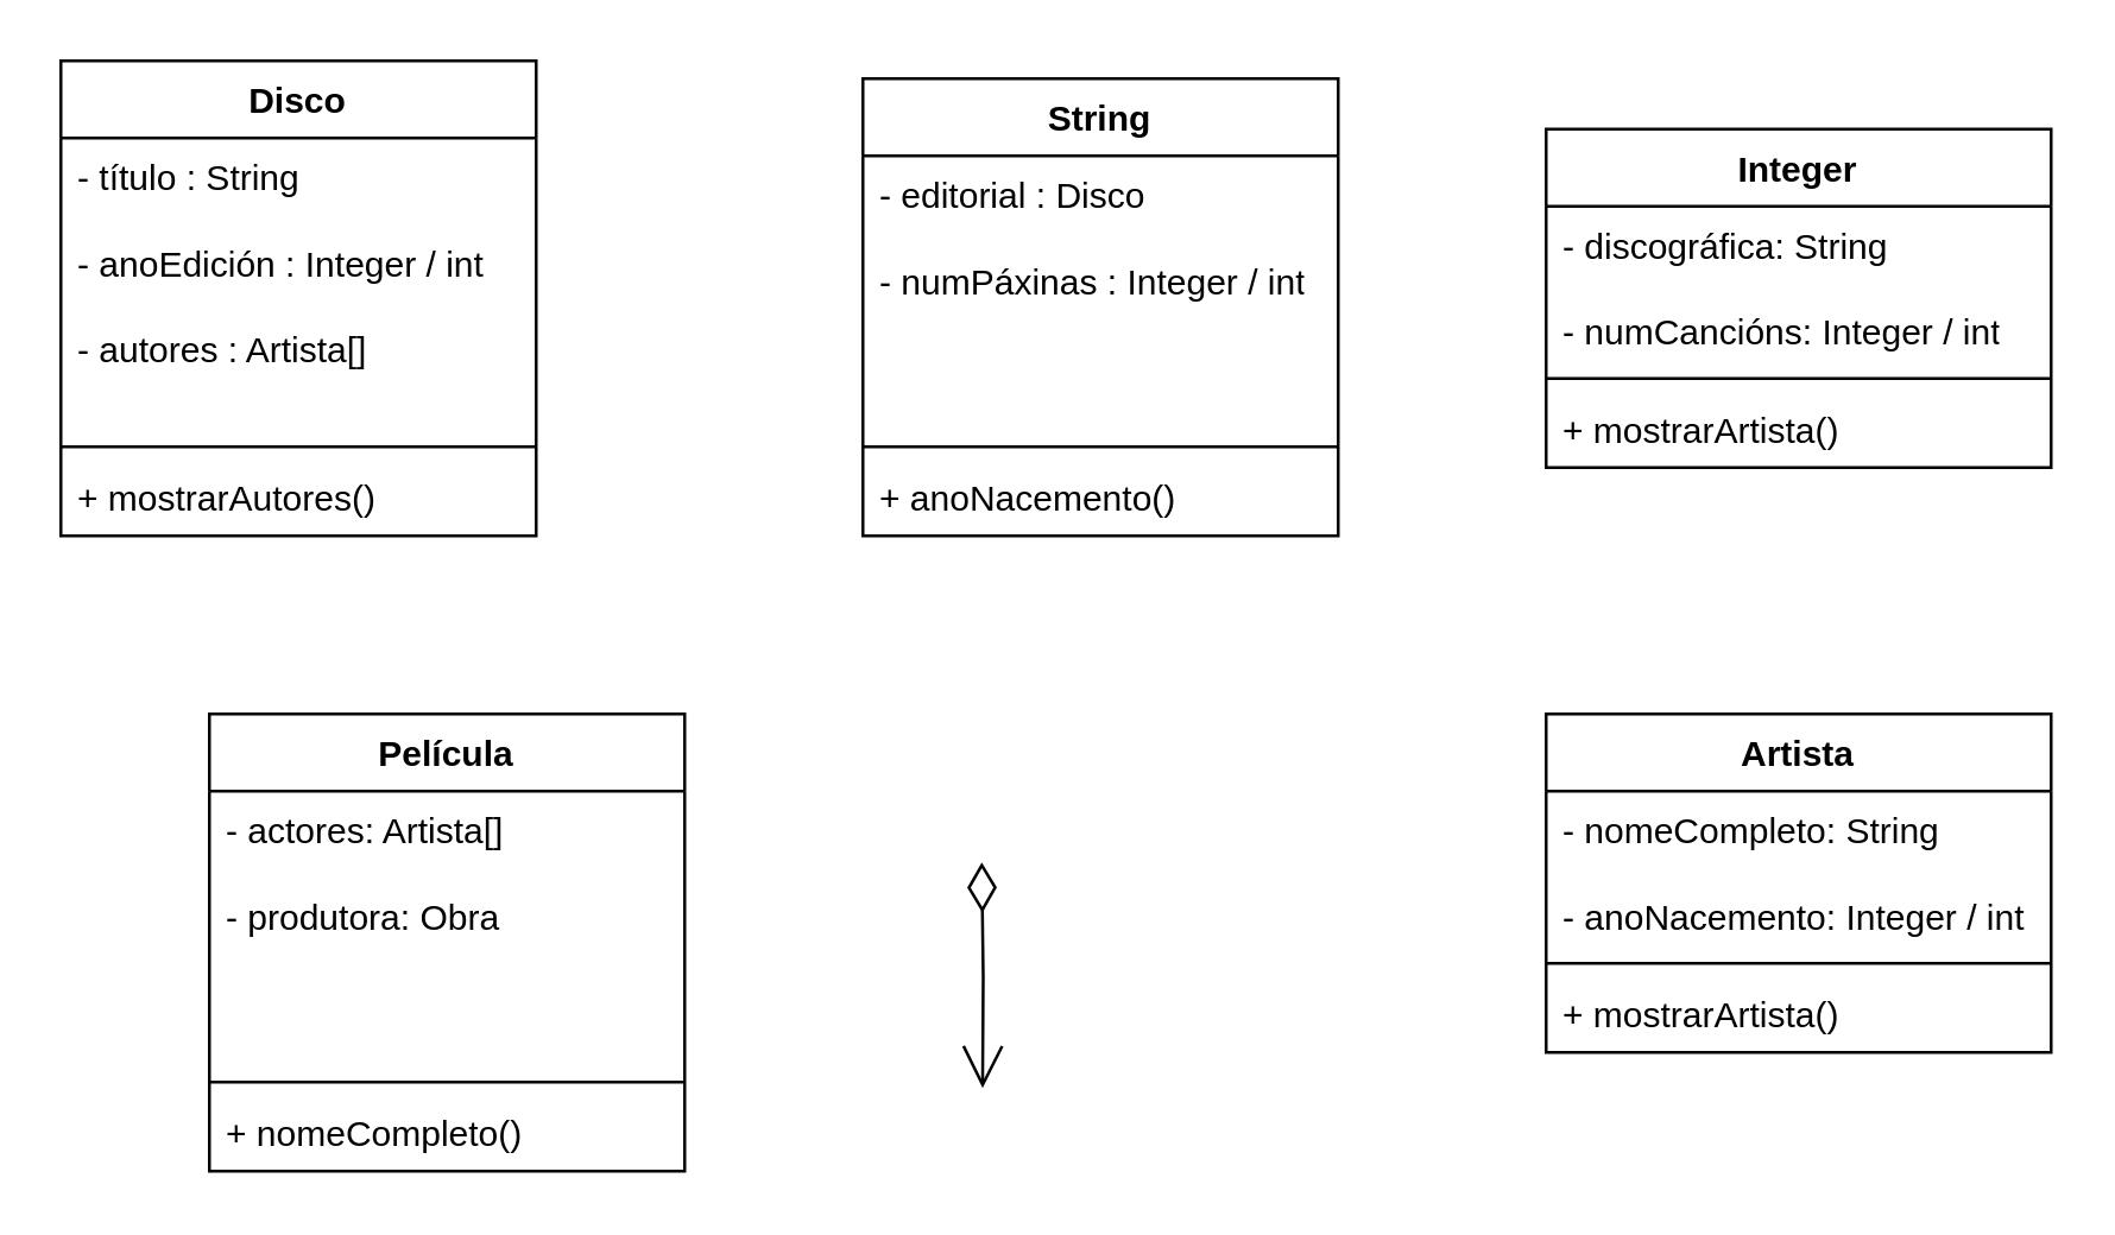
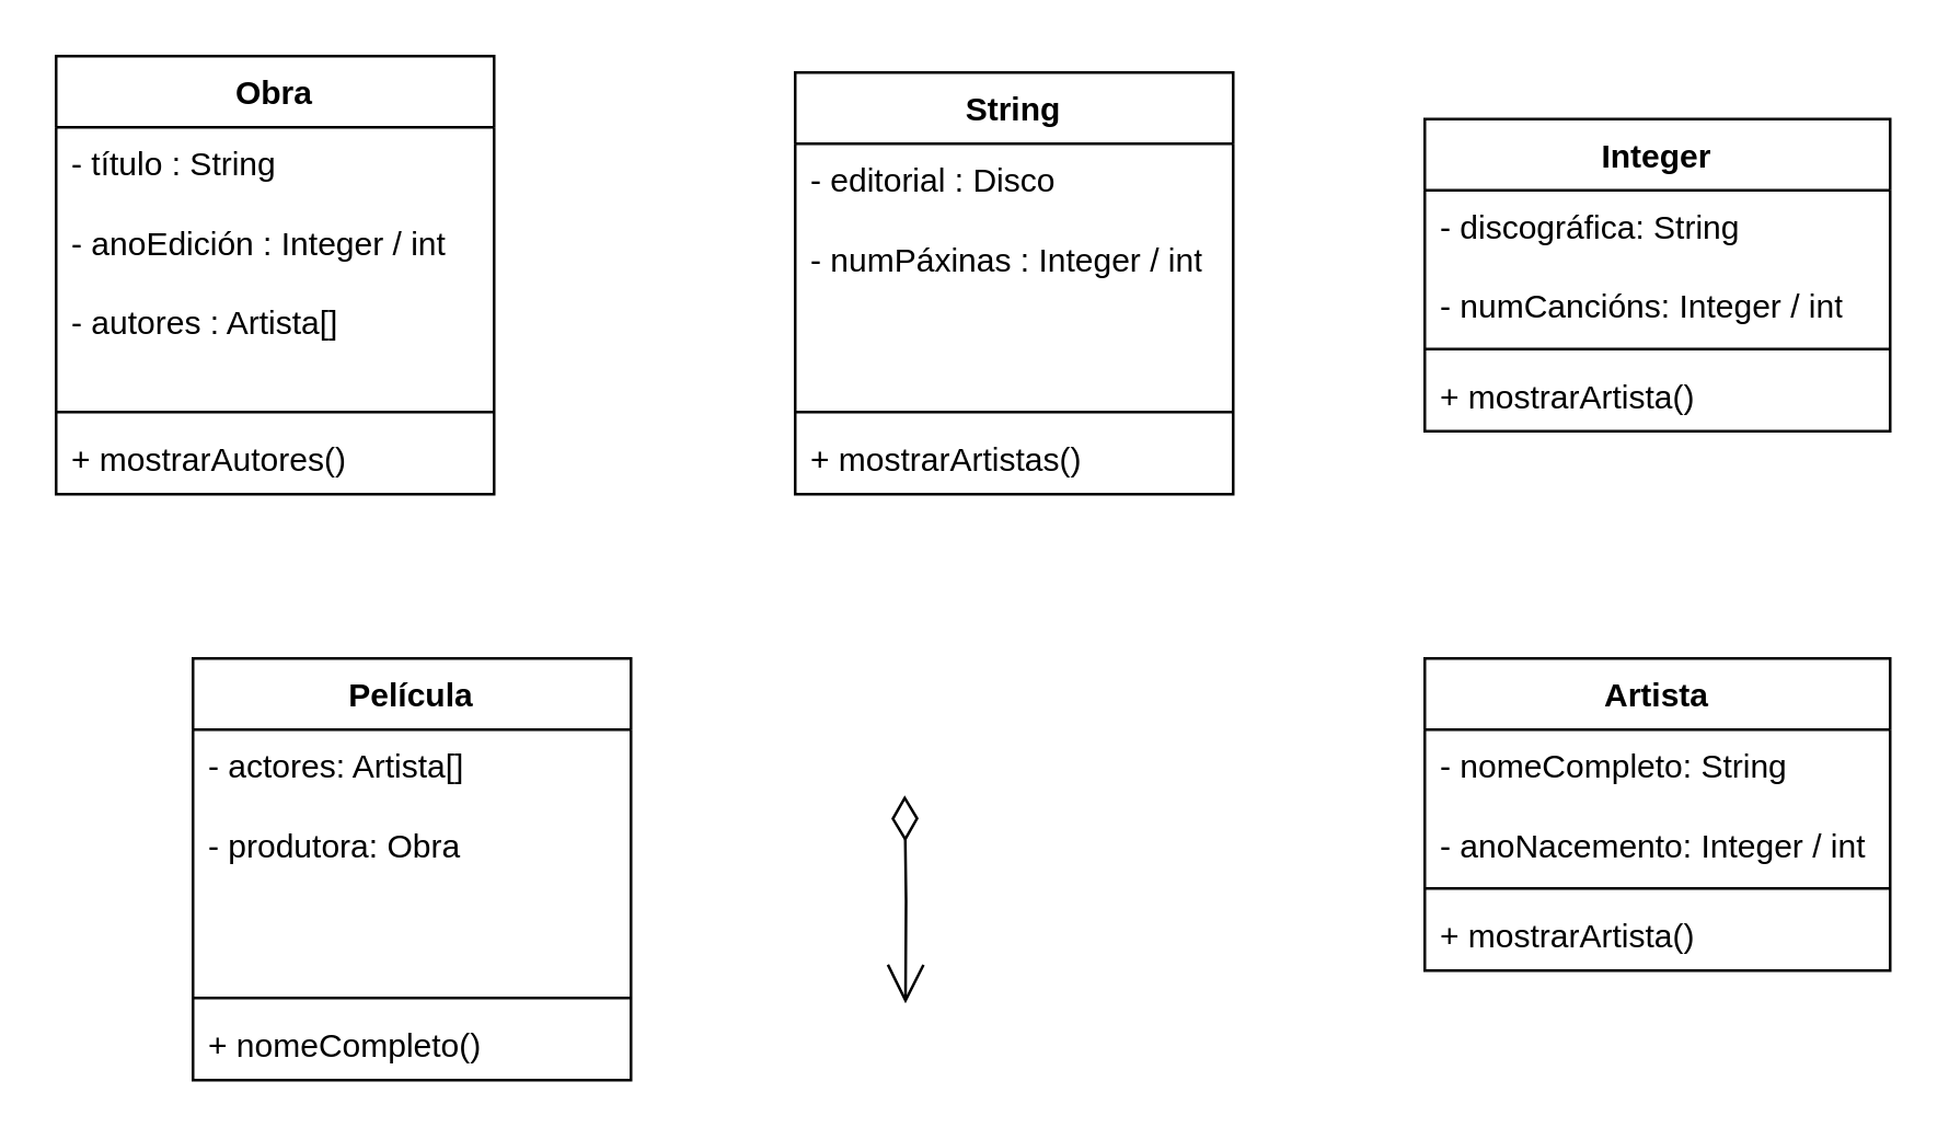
- <mxCell id="2" value="Disco" style="swimlane;fontStyle=1;align=center;verticalAlign=top;childLayout=stackLayout;horizontal=1;startSize=26;horizontalStack=0;resizeParent=1;resizeParentMax=0;resizeLast=0;collapsible=1;marginBottom=0;whiteSpace=wrap;html=1;" vertex="1" parent="1"><mxGeometry x="20" y="20" width="160" height="160" as="geometry" /></mxCell>
+ <mxCell id="2" value="Obra" style="swimlane;fontStyle=1;align=center;verticalAlign=top;childLayout=stackLayout;horizontal=1;startSize=26;horizontalStack=0;resizeParent=1;resizeParentMax=0;resizeLast=0;collapsible=1;marginBottom=0;whiteSpace=wrap;html=1;" vertex="1" parent="1"><mxGeometry x="20" y="20" width="160" height="160" as="geometry" /></mxCell>
- <mxCell id="17" value="+ anoNacemento()" style="text;strokeColor=none;fillColor=none;align=left;verticalAlign=top;spacingLeft=4;spacingRight=4;overflow=hidden;rotatable=0;points=[[0,0.5],[1,0.5]];portConstraint=eastwest;whiteSpace=wrap;html=1;" vertex="1" parent="14"><mxGeometry y="128" width="160" height="26" as="geometry" /></mxCell>
+ <mxCell id="17" value="+ mostrarArtistas()" style="text;strokeColor=none;fillColor=none;align=left;verticalAlign=top;spacingLeft=4;spacingRight=4;overflow=hidden;rotatable=0;points=[[0,0.5],[1,0.5]];portConstraint=eastwest;whiteSpace=wrap;html=1;" vertex="1" parent="14"><mxGeometry y="128" width="160" height="26" as="geometry" /></mxCell>
